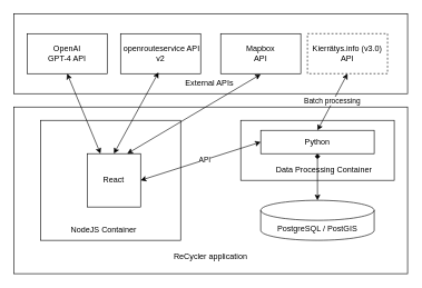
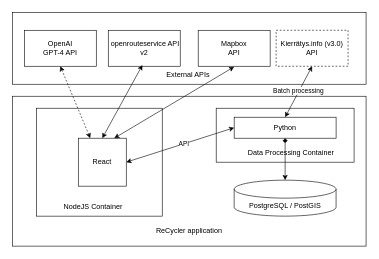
- <mxCell id="15" value="" style="endArrow=classic;startArrow=classic;html=1;rounded=0;entryX=0.5;entryY=1;entryDx=0;entryDy=0;exitX=0.25;exitY=0;exitDx=0;exitDy=0;align=center;" edge="1" parent="1" source="13" target="5"><mxGeometry width="50" height="50" relative="1" as="geometry"><mxPoint x="280" y="320" as="sourcePoint" /><mxPoint x="330" y="270" as="targetPoint" /></mxGeometry></mxCell>
+ <mxCell id="15" value="" style="endArrow=classic;startArrow=classic;html=1;rounded=0;entryX=0.5;entryY=1;entryDx=0;entryDy=0;exitX=0.25;exitY=0;exitDx=0;exitDy=0;align=center;dashed=1;" edge="1" parent="1" source="13" target="5"><mxGeometry width="50" height="50" relative="1" as="geometry"><mxPoint x="280" y="320" as="sourcePoint" /><mxPoint x="330" y="270" as="targetPoint" /></mxGeometry></mxCell>
